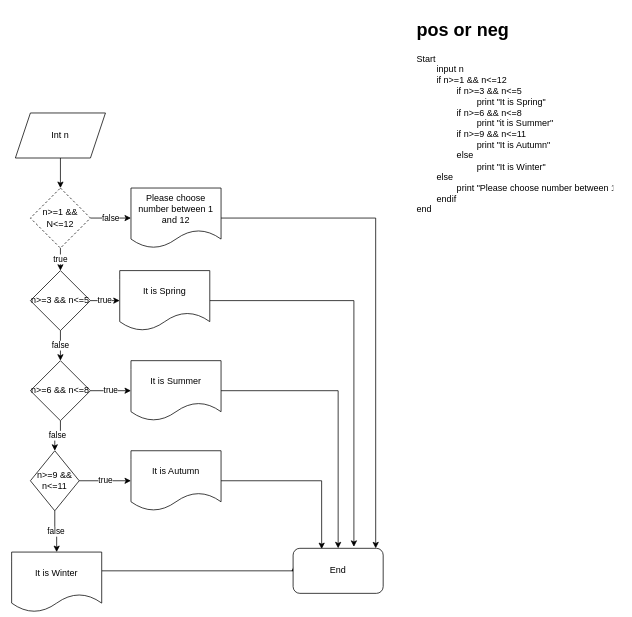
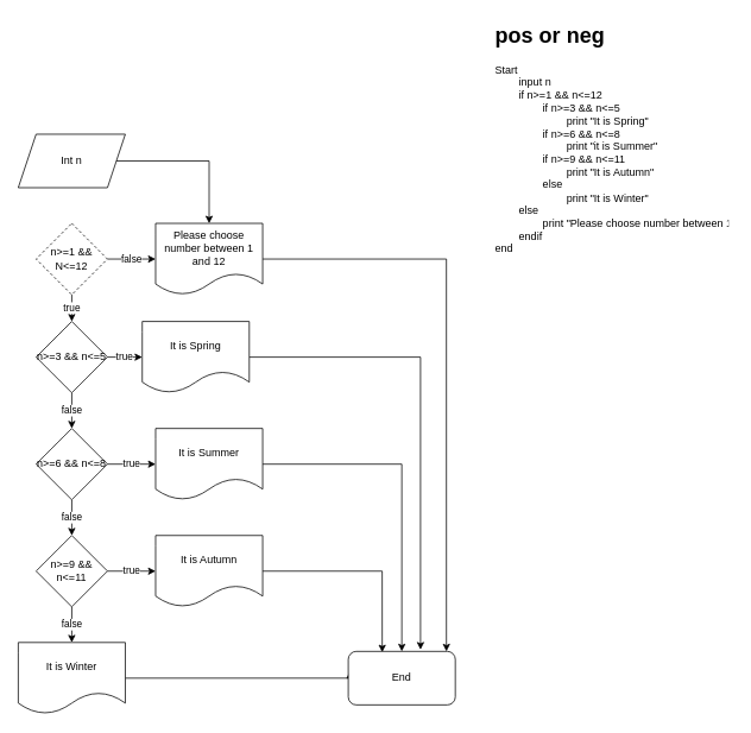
- <mxCell id="2" value="" style="edgeStyle=orthogonalEdgeStyle;rounded=0;orthogonalLoop=1;jettySize=auto;html=1;" edge="1" parent="1" source="3" target="15"><mxGeometry relative="1" as="geometry" /></mxCell>
+ <mxCell id="2" value="" style="edgeStyle=orthogonalEdgeStyle;rounded=0;orthogonalLoop=1;jettySize=auto;html=1;" edge="1" parent="1" source="3" target="25"><mxGeometry relative="1" as="geometry" /></mxCell>
- <mxCell id="6" value="n&amp;gt;=9 &amp;amp;&amp;amp; n&amp;lt;=11" style="rhombus;whiteSpace=wrap;html=1;" vertex="1" parent="1"><mxGeometry x="40" y="600" width="65" height="80" as="geometry" /></mxCell>
+ <mxCell id="6" value="n&amp;gt;=9 &amp;amp;&amp;amp; n&amp;lt;=11" style="rhombus;whiteSpace=wrap;html=1;" vertex="1" parent="1"><mxGeometry x="40" y="600" width="80" height="80" as="geometry" /></mxCell>
- <mxCell id="19" value="It is Winter" style="shape=document;whiteSpace=wrap;html=1;boundedLbl=1;" vertex="1" parent="1"><mxGeometry x="15" y="735" width="120" height="80" as="geometry" /></mxCell>
+ <mxCell id="19" value="It is Winter" style="shape=document;whiteSpace=wrap;html=1;boundedLbl=1;" vertex="1" parent="1"><mxGeometry x="20" y="720" width="120" height="80" as="geometry" /></mxCell>
